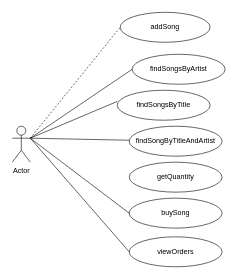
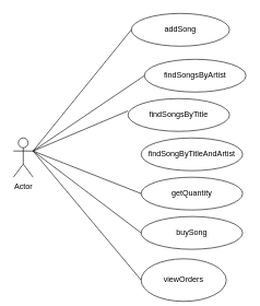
- <mxCell id="6" value="" style="endArrow=none;html=1;rounded=0;entryX=0;entryY=0.5;entryDx=0;entryDy=0;exitX=1;exitY=0.333;exitDx=0;exitDy=0;exitPerimeter=0;dashed=1;" parent="1" source="2" target="3" edge="1"><mxGeometry width="50" height="50" relative="1" as="geometry"><mxPoint x="250" y="110" as="sourcePoint" /><mxPoint x="300" y="60" as="targetPoint" /></mxGeometry></mxCell>
+ <mxCell id="6" value="" style="endArrow=none;html=1;rounded=0;entryX=0;entryY=0.5;entryDx=0;entryDy=0;exitX=1;exitY=0.333;exitDx=0;exitDy=0;exitPerimeter=0;" parent="1" source="2" target="3" edge="1"><mxGeometry width="50" height="50" relative="1" as="geometry"><mxPoint x="250" y="110" as="sourcePoint" /><mxPoint x="300" y="60" as="targetPoint" /></mxGeometry></mxCell>
- <mxCell id="13" value="" style="endArrow=none;html=1;rounded=0;exitX=1;exitY=0.333;exitDx=0;exitDy=0;exitPerimeter=0;" parent="1" source="2" target="9" edge="1"><mxGeometry width="50" height="50" relative="1" as="geometry"><mxPoint x="90" y="90" as="sourcePoint" /><mxPoint x="260" y="200" as="targetPoint" /></mxGeometry></mxCell>
+ <mxCell id="13" value="" style="endArrow=none;html=1;rounded=0;entryX=0;entryY=0.5;entryDx=0;entryDy=0;exitX=1;exitY=0.333;exitDx=0;exitDy=0;exitPerimeter=0;" parent="1" source="2" target="10" edge="1"><mxGeometry width="50" height="50" relative="1" as="geometry"><mxPoint x="90" y="90" as="sourcePoint" /><mxPoint x="260" y="200" as="targetPoint" /></mxGeometry></mxCell>
- <mxCell id="12" value="viewOrders" style="ellipse;whiteSpace=wrap;html=1;" parent="1" vertex="1"><mxGeometry x="215" y="394.5" width="155" height="50" as="geometry" /></mxCell>
+ <mxCell id="12" value="viewOrders" style="ellipse;whiteSpace=wrap;html=1;" parent="1" vertex="1"><mxGeometry x="215" y="394.5" width="130" height="65" as="geometry" /></mxCell>
